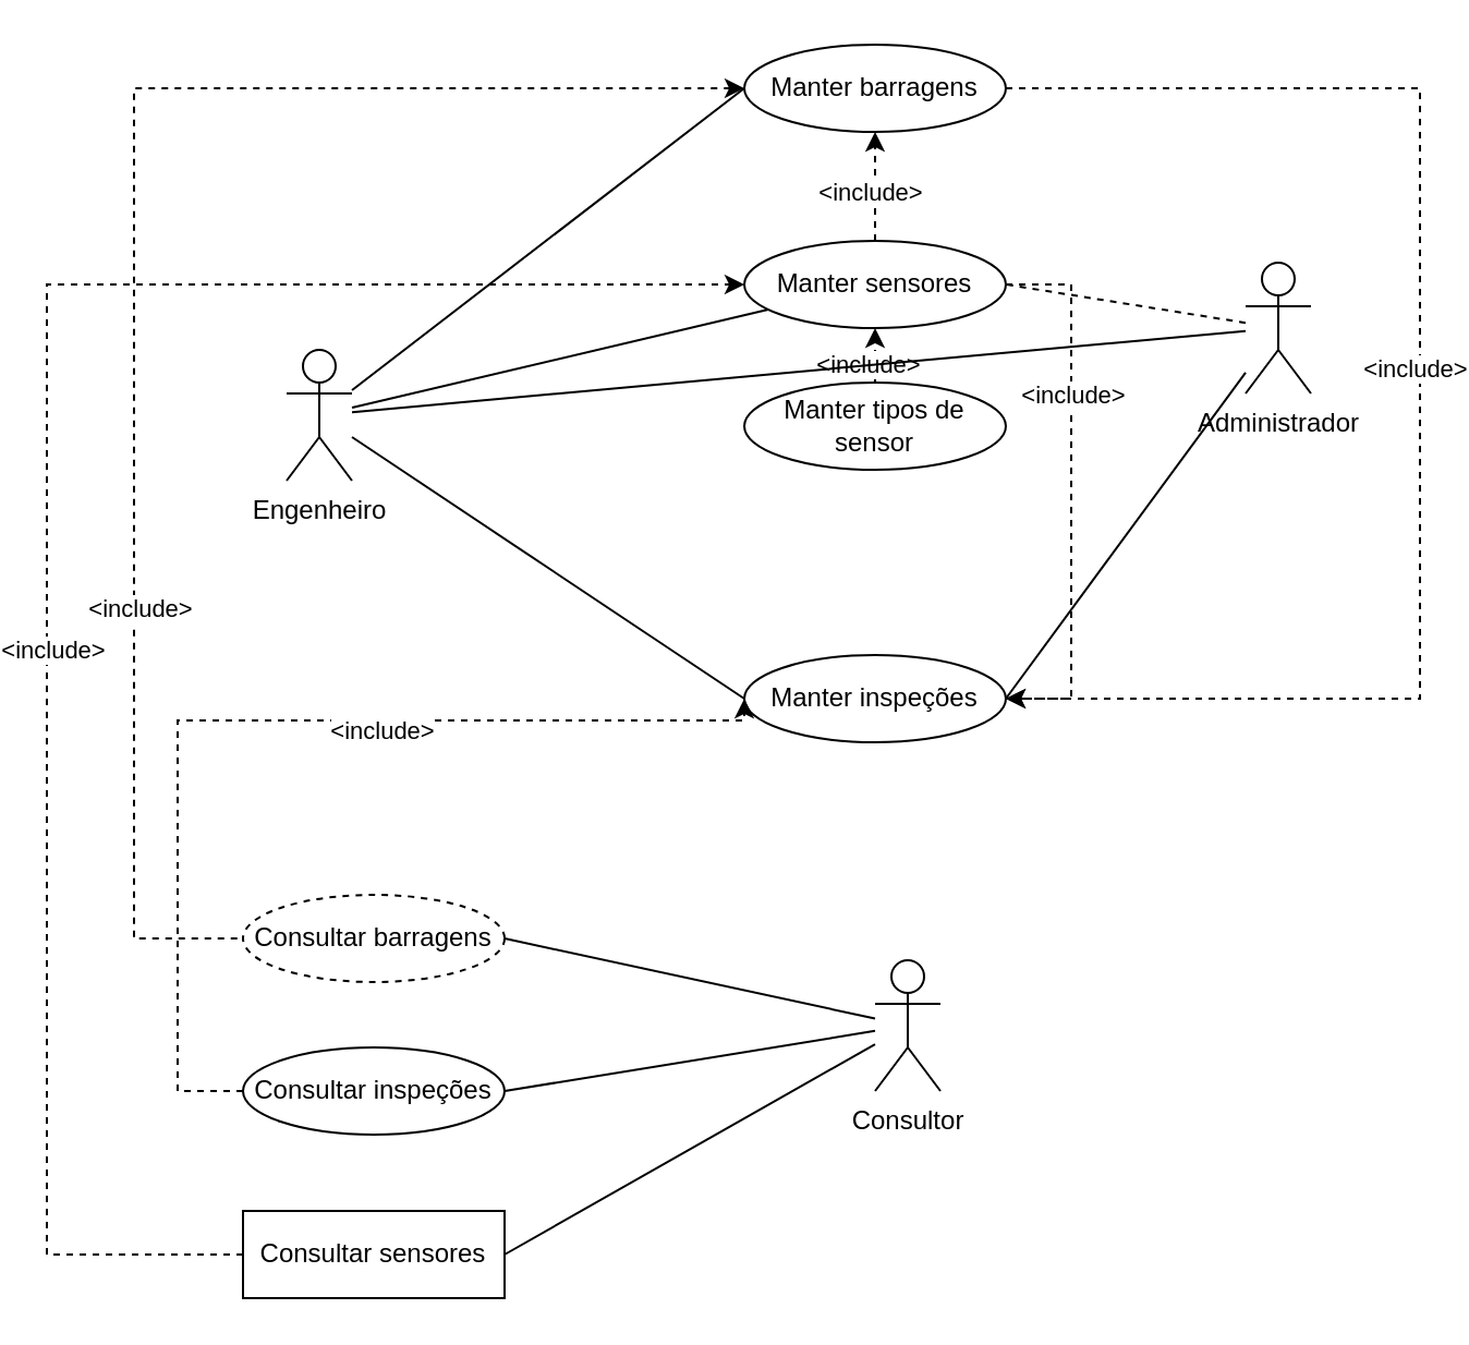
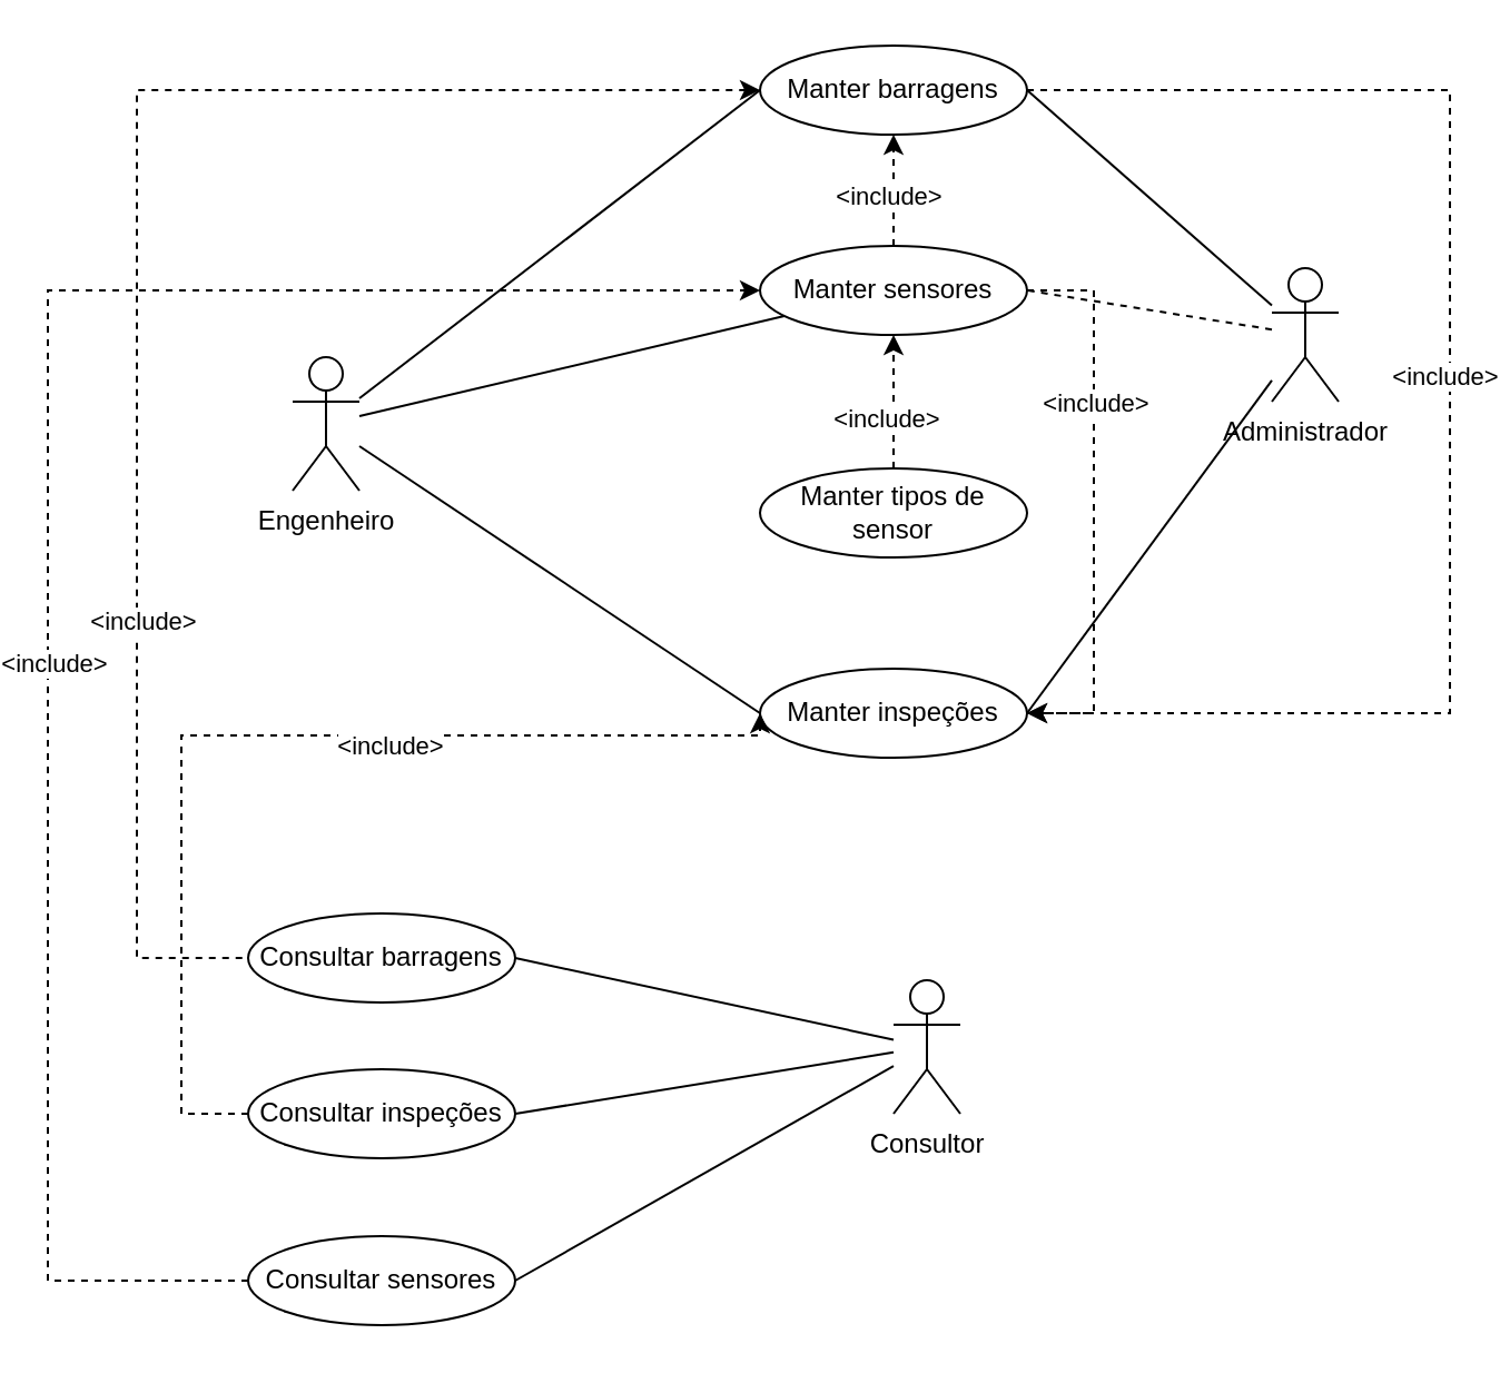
- <mxCell id="16" style="edgeStyle=none;rounded=0;orthogonalLoop=1;jettySize=auto;html=1;endArrow=none;endFill=0;" parent="1" source="19" target="23" edge="1"><mxGeometry relative="1" as="geometry" /></mxCell>
+ <mxCell id="16" style="edgeStyle=none;rounded=0;orthogonalLoop=1;jettySize=auto;html=1;entryX=1;entryY=0.5;entryDx=0;entryDy=0;endArrow=none;endFill=0;" parent="1" source="19" target="6" edge="1"><mxGeometry relative="1" as="geometry" /></mxCell>
- <mxCell id="14" value="Manter tipos de sensor" style="ellipse;whiteSpace=wrap;html=1;" parent="1" vertex="1"><mxGeometry x="340" y="175" width="120" height="40" as="geometry" /></mxCell>
+ <mxCell id="14" value="Manter tipos de sensor" style="ellipse;whiteSpace=wrap;html=1;" parent="1" vertex="1"><mxGeometry x="340" y="210" width="120" height="40" as="geometry" /></mxCell>
- <mxCell id="28" value="Consultar barragens" style="ellipse;whiteSpace=wrap;html=1;dashed=1;" parent="1" vertex="1"><mxGeometry x="110" y="410" width="120" height="40" as="geometry" /></mxCell>
+ <mxCell id="28" value="Consultar barragens" style="ellipse;whiteSpace=wrap;html=1;" parent="1" vertex="1"><mxGeometry x="110" y="410" width="120" height="40" as="geometry" /></mxCell>
- <mxCell id="34" value="Consultar sensores" style="whiteSpace=wrap;html=1;rounded=0;" parent="1" vertex="1"><mxGeometry x="110" y="555" width="120" height="40" as="geometry" /></mxCell>
+ <mxCell id="34" value="Consultar sensores" style="ellipse;whiteSpace=wrap;html=1;" parent="1" vertex="1"><mxGeometry x="110" y="555" width="120" height="40" as="geometry" /></mxCell>
